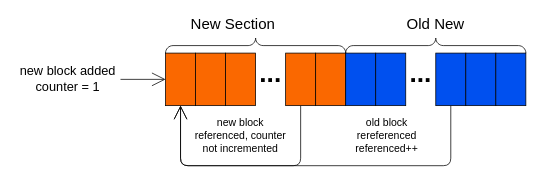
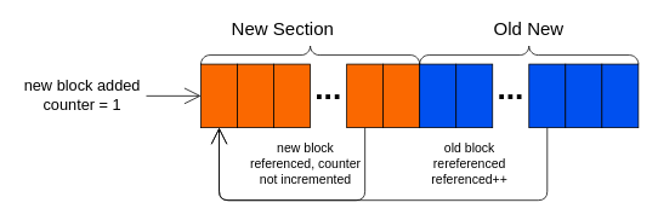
- <mxCell id="18" value="new block referenced, counter not incremented" style="text;html=1;strokeColor=none;fillColor=none;align=center;verticalAlign=middle;whiteSpace=wrap;rounded=0;fontSize=14;" vertex="1" parent="1"><mxGeometry x="255" y="150" width="130" height="60" as="geometry" /></mxCell>
+ <mxCell id="18" value="new block referenced, counter not incremented" style="text;html=1;strokeColor=none;fillColor=none;align=center;verticalAlign=middle;whiteSpace=wrap;rounded=0;fontSize=14;" vertex="1" parent="1"><mxGeometry x="270" y="150" width="130" height="60" as="geometry" /></mxCell>
